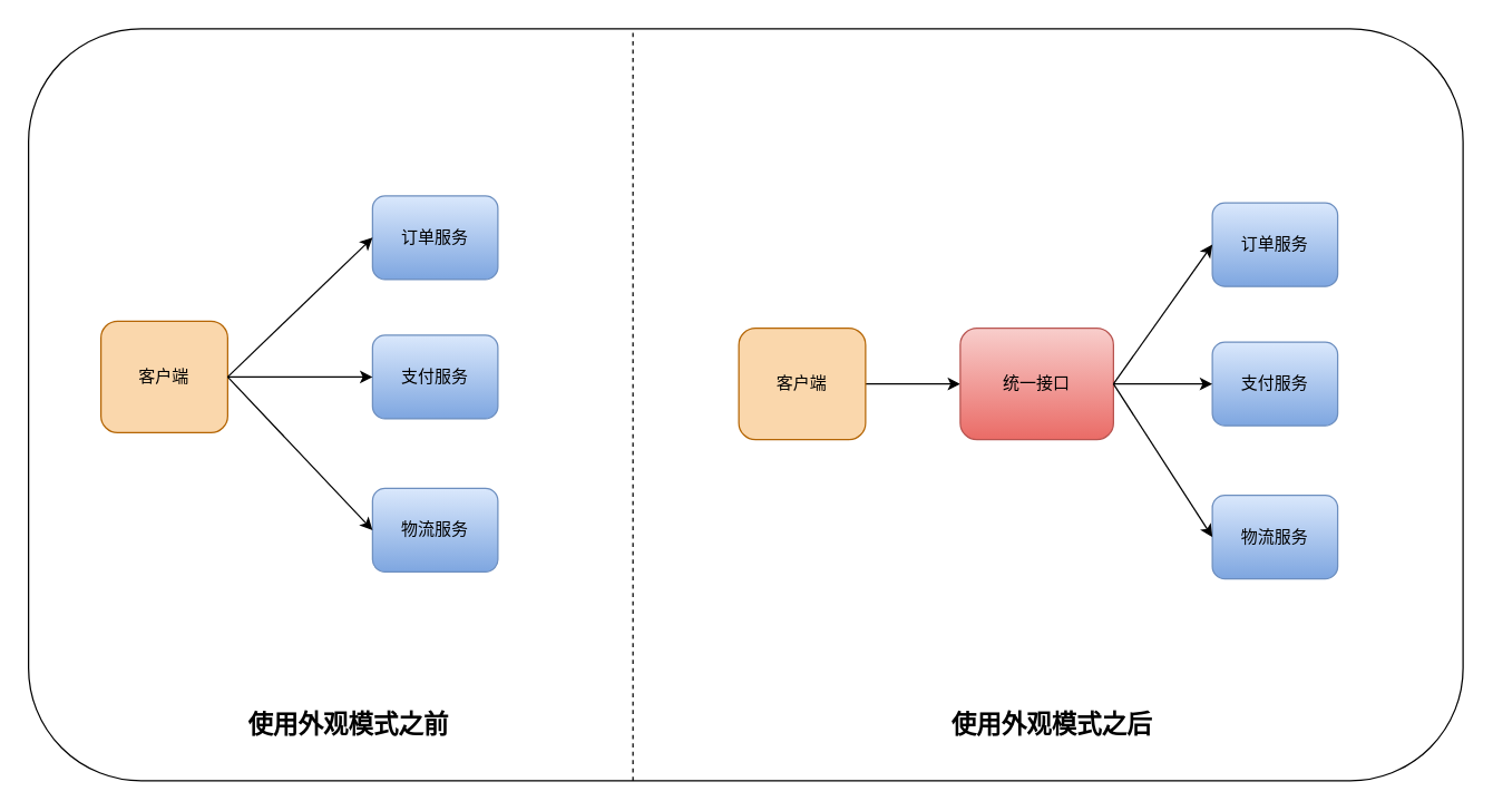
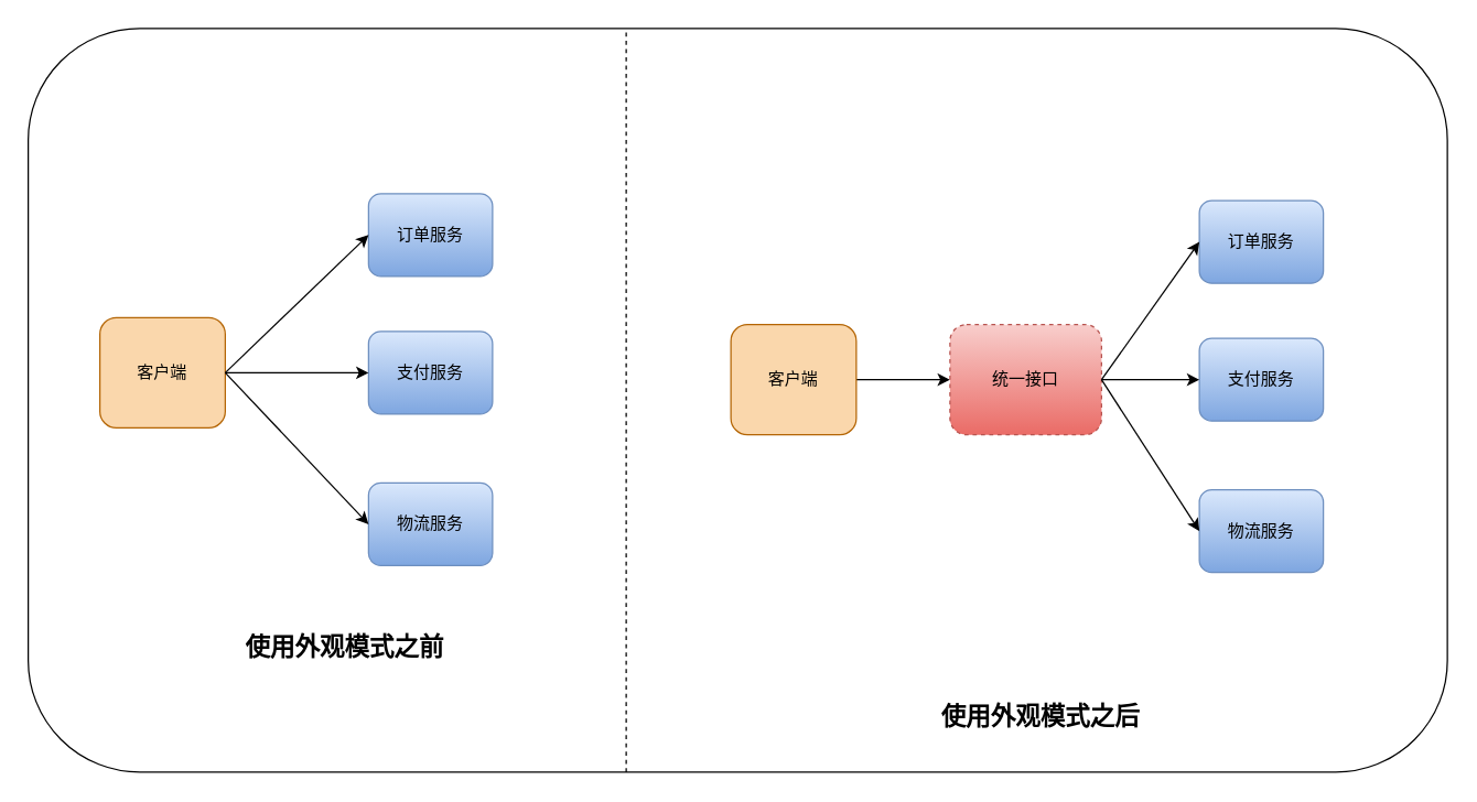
- <mxCell id="15" value="统一接口" style="rounded=1;whiteSpace=wrap;html=1;gradientColor=#ea6b66;fillColor=#f8cecc;strokeColor=#b85450;" vertex="1" parent="1"><mxGeometry x="689" y="235" width="110" height="80" as="geometry" /></mxCell>
+ <mxCell id="15" value="统一接口" style="rounded=1;whiteSpace=wrap;html=1;gradientColor=#ea6b66;fillColor=#f8cecc;strokeColor=#b85450;dashed=1;" vertex="1" parent="1"><mxGeometry x="689" y="235" width="110" height="80" as="geometry" /></mxCell>
- <mxCell id="20" value="使用外观模式之前" style="text;html=1;align=center;verticalAlign=middle;whiteSpace=wrap;rounded=0;fontSize=18;fontStyle=1" vertex="1" parent="1"><mxGeometry x="160" y="510" width="180" height="20" as="geometry" /></mxCell>
+ <mxCell id="20" value="使用外观模式之前" style="text;html=1;align=center;verticalAlign=middle;whiteSpace=wrap;rounded=0;fontSize=18;fontStyle=1" vertex="1" parent="1"><mxGeometry x="160" y="460" width="180" height="20" as="geometry" /></mxCell>
